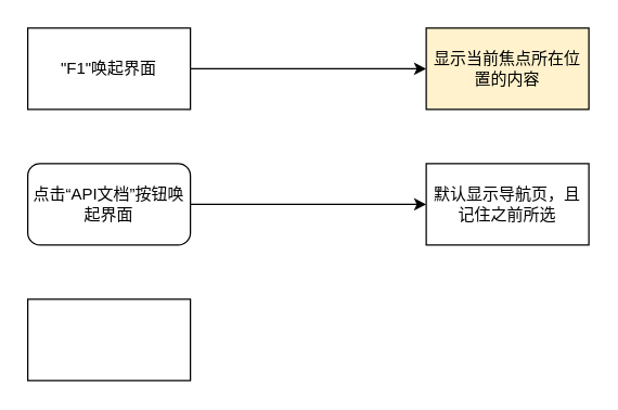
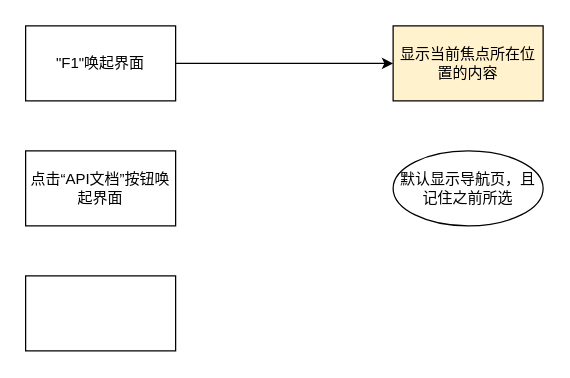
- <mxCell id="6" value="点击“API文档”按钮唤起界面" style="whiteSpace=wrap;html=1;rounded=1;" vertex="1" parent="1"><mxGeometry x="20" y="120" width="120" height="60" as="geometry" /></mxCell>
+ <mxCell id="6" value="点击“API文档”按钮唤起界面" style="rounded=0;whiteSpace=wrap;html=1;" vertex="1" parent="1"><mxGeometry x="20" y="120" width="120" height="60" as="geometry" /></mxCell>
- <mxCell id="5" style="edgeStyle=orthogonalEdgeStyle;rounded=0;orthogonalLoop=1;jettySize=auto;html=1;entryX=0;entryY=0.5;entryDx=0;entryDy=0;" edge="1" parent="1" source="6" target="7"><mxGeometry relative="1" as="geometry" /></mxCell>
- <mxCell id="7" value="默认显示导航页，且记住之前所选" style="rounded=0;whiteSpace=wrap;html=1;" vertex="1" parent="1"><mxGeometry x="314" y="120" width="120" height="60" as="geometry" /></mxCell>
+ <mxCell id="7" value="默认显示导航页，且记住之前所选" style="ellipse;whiteSpace=wrap;html=1;" vertex="1" parent="1"><mxGeometry x="314" y="120" width="120" height="60" as="geometry" /></mxCell>
